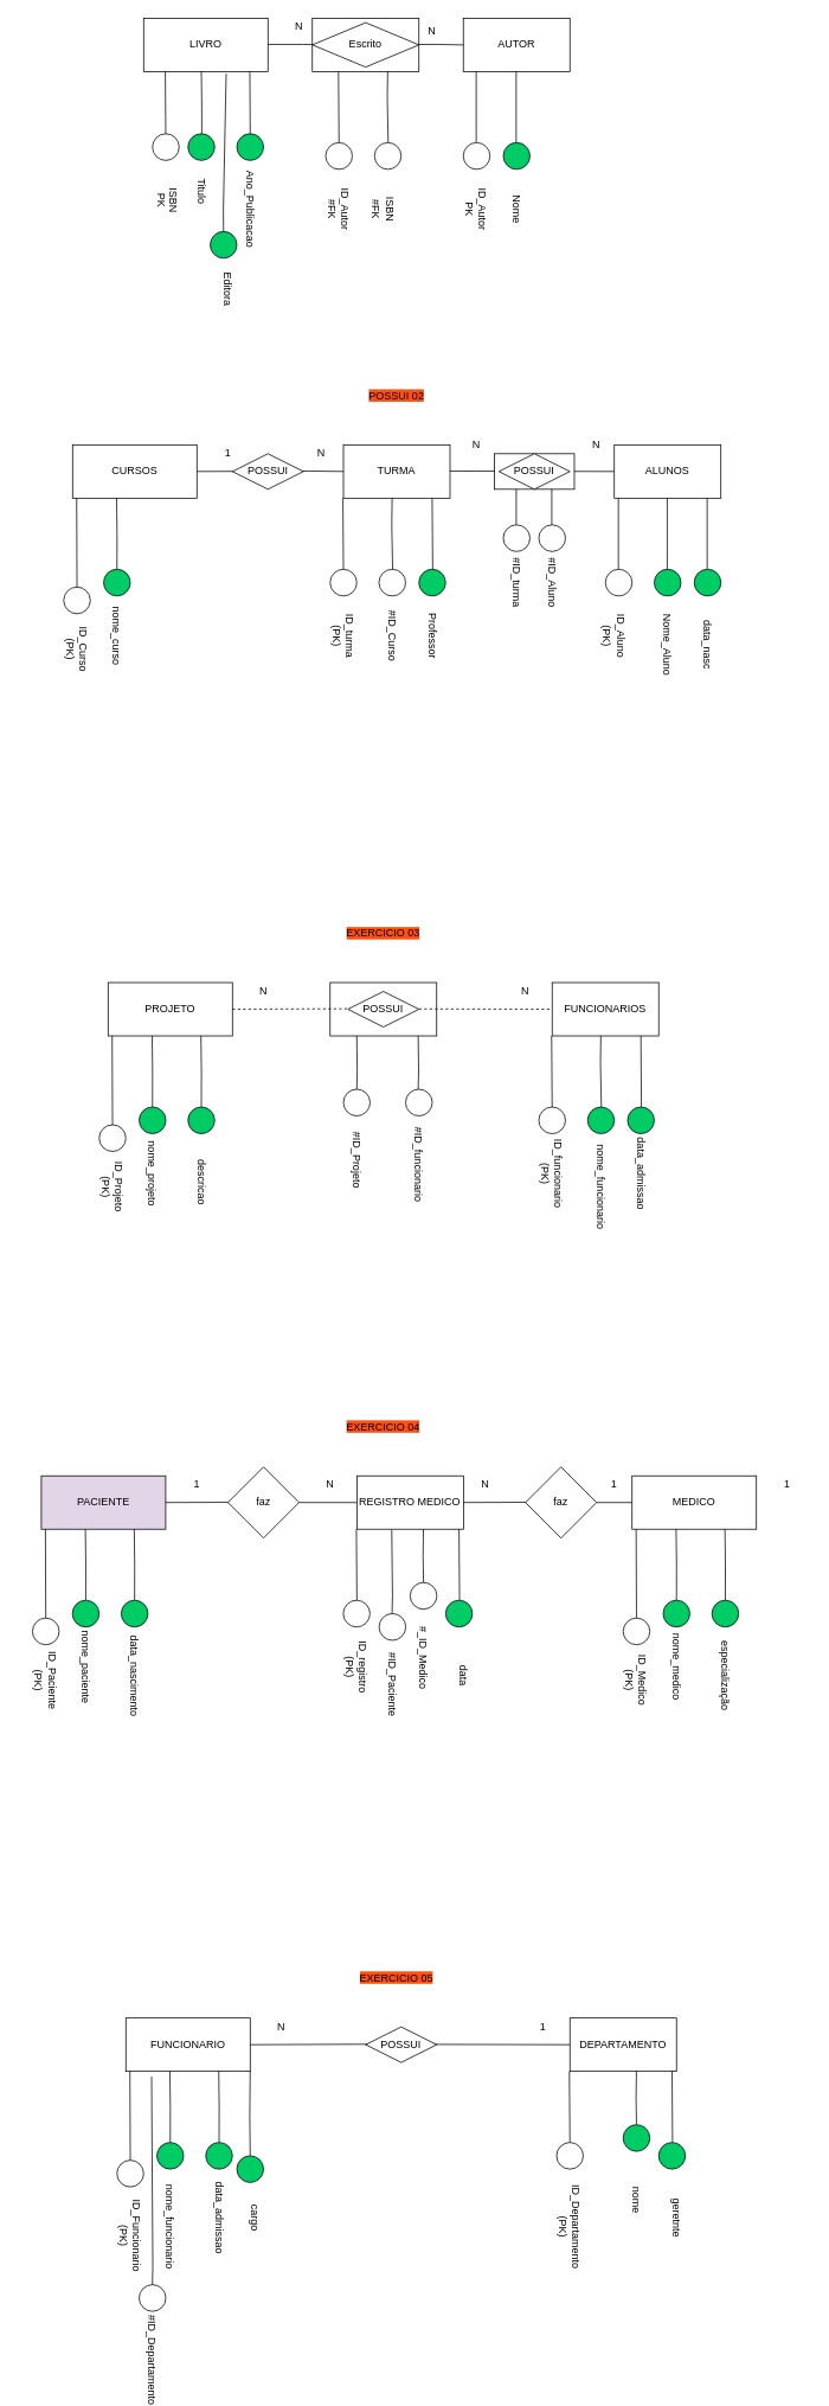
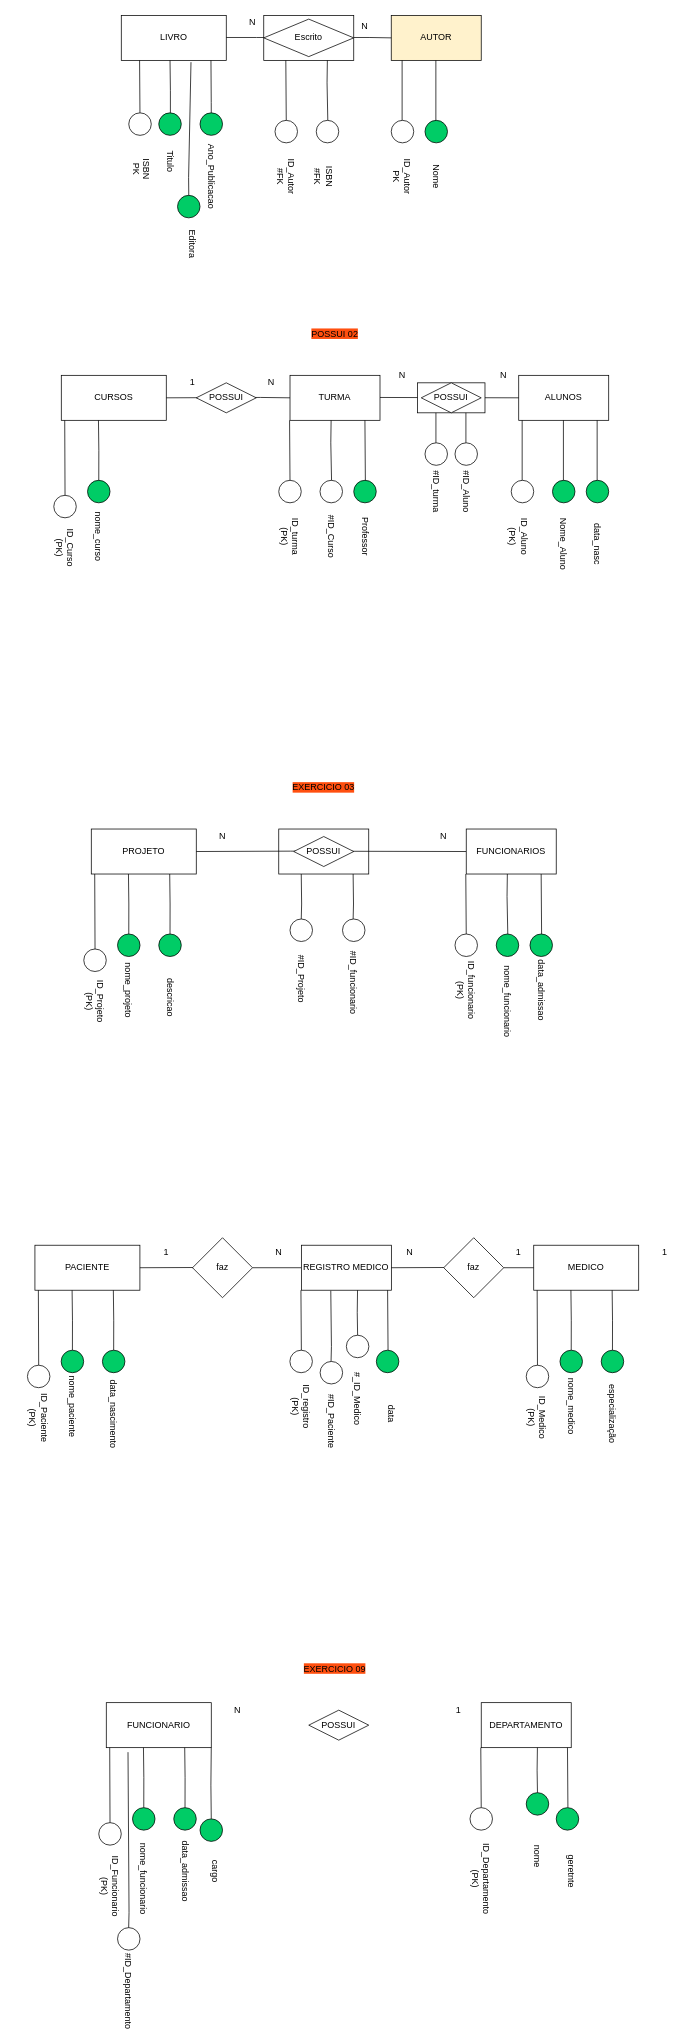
- <mxCell id="4" value="AUTOR" style="rounded=0;whiteSpace=wrap;html=1;" parent="1" vertex="1"><mxGeometry x="521" y="20" width="120" height="60" as="geometry" /></mxCell>
+ <mxCell id="4" value="AUTOR" style="rounded=0;whiteSpace=wrap;html=1;fillColor=#fff2cc;" parent="1" vertex="1"><mxGeometry x="521" y="20" width="120" height="60" as="geometry" /></mxCell>
- <mxCell id="84" value="" style="endArrow=none;html=1;rounded=0;exitX=1;exitY=0.5;exitDx=0;exitDy=0;entryX=0;entryY=0.5;entryDx=0;entryDy=0;dashed=1;" parent="1" source="77" target="88" edge="1"><mxGeometry width="50" height="50" relative="1" as="geometry"><mxPoint x="346" y="1134.5" as="sourcePoint" /><mxPoint x="421" y="1135" as="targetPoint" /><Array as="points"><mxPoint x="386.5" y="1134.5" /></Array></mxGeometry></mxCell>
+ <mxCell id="84" value="" style="endArrow=none;html=1;rounded=0;exitX=1;exitY=0.5;exitDx=0;exitDy=0;entryX=0;entryY=0.5;entryDx=0;entryDy=0;" parent="1" source="77" target="88" edge="1"><mxGeometry width="50" height="50" relative="1" as="geometry"><mxPoint x="346" y="1134.5" as="sourcePoint" /><mxPoint x="421" y="1135" as="targetPoint" /><Array as="points"><mxPoint x="386.5" y="1134.5" /></Array></mxGeometry></mxCell>
- <mxCell id="123" value="&lt;span style=&quot;background-color: rgb(255, 79, 15);&quot;&gt;EXERCICIO 04&lt;/span&gt;" style="text;html=1;align=center;verticalAlign=middle;whiteSpace=wrap;rounded=0;" parent="1" vertex="1"><mxGeometry x="351" y="1590" width="160" height="30" as="geometry" /></mxCell>
- <mxCell id="109" value="PACIENTE" style="rounded=0;whiteSpace=wrap;html=1;fillColor=#e1d5e7;" parent="1" vertex="1"><mxGeometry x="45.85" y="1660" width="140" height="60" as="geometry" /></mxCell>
+ <mxCell id="109" value="PACIENTE" style="rounded=0;whiteSpace=wrap;html=1;" parent="1" vertex="1"><mxGeometry x="45.85" y="1660" width="140" height="60" as="geometry" /></mxCell>
- <mxCell id="150" value="&lt;span style=&quot;background-color: rgb(255, 79, 15);&quot;&gt;EXERCICIO 05&lt;/span&gt;" style="text;html=1;align=center;verticalAlign=middle;whiteSpace=wrap;rounded=0;" parent="1" vertex="1"><mxGeometry x="366" y="2210" width="160" height="30" as="geometry" /></mxCell>
+ <mxCell id="150" value="&lt;span style=&quot;background-color: rgb(255, 79, 15);&quot;&gt;EXERCICIO 09&lt;/span&gt;" style="text;html=1;align=center;verticalAlign=middle;whiteSpace=wrap;rounded=0;" parent="1" vertex="1"><mxGeometry x="366" y="2210" width="160" height="30" as="geometry" /></mxCell>
- <mxCell id="143" value="" style="endArrow=none;html=1;rounded=0;exitX=1;exitY=0.5;exitDx=0;exitDy=0;entryX=0;entryY=0.5;entryDx=0;entryDy=0;" parent="1" source="136" target="147" edge="1"><mxGeometry width="50" height="50" relative="1" as="geometry"><mxPoint x="366" y="2299.5" as="sourcePoint" /><mxPoint x="441" y="2300" as="targetPoint" /><Array as="points"><mxPoint x="406.5" y="2299.5" /></Array></mxGeometry></mxCell>
